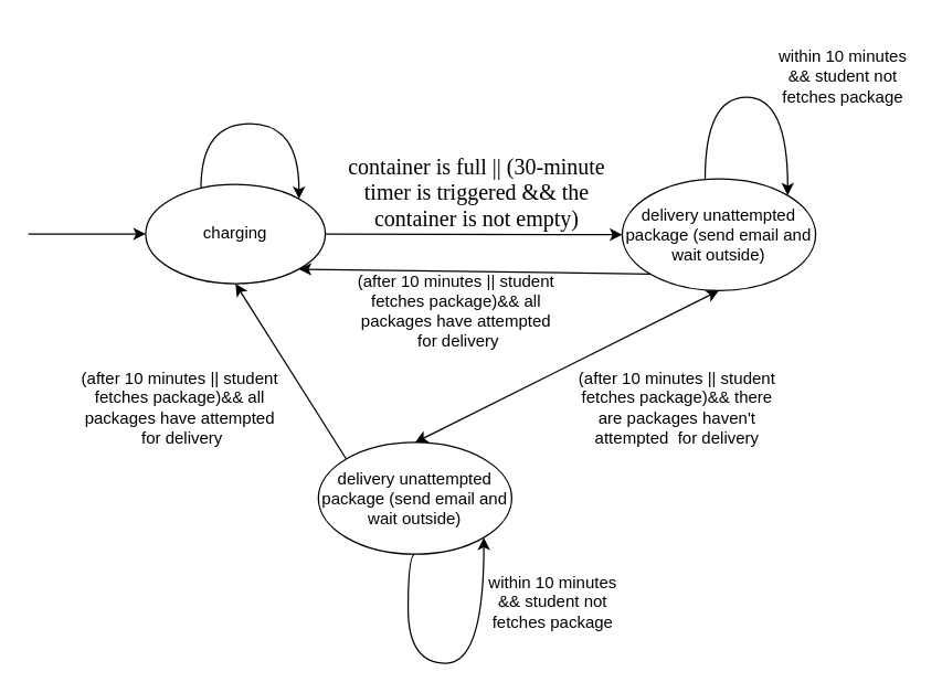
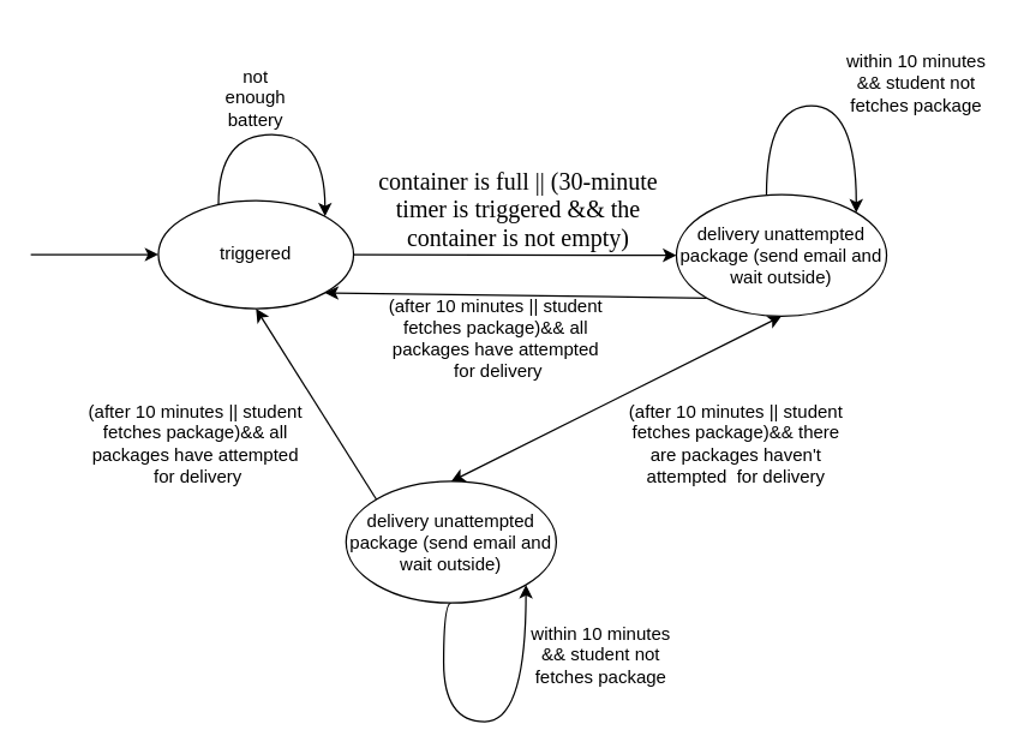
+ <mxCell id="6" value="not enough battery" style="text;html=1;strokeColor=none;fillColor=none;align=center;verticalAlign=middle;whiteSpace=wrap;rounded=0;" vertex="1" parent="1"><mxGeometry x="140" y="50" width="60" height="30" as="geometry" /></mxCell>
- <mxCell id="3" value="charging" style="ellipse;whiteSpace=wrap;html=1;" vertex="1" parent="1"><mxGeometry x="105" y="133" width="130" height="72" as="geometry" /></mxCell>
+ <mxCell id="3" value="triggered" style="ellipse;whiteSpace=wrap;html=1;" vertex="1" parent="1"><mxGeometry x="105" y="133" width="130" height="72" as="geometry" /></mxCell>
